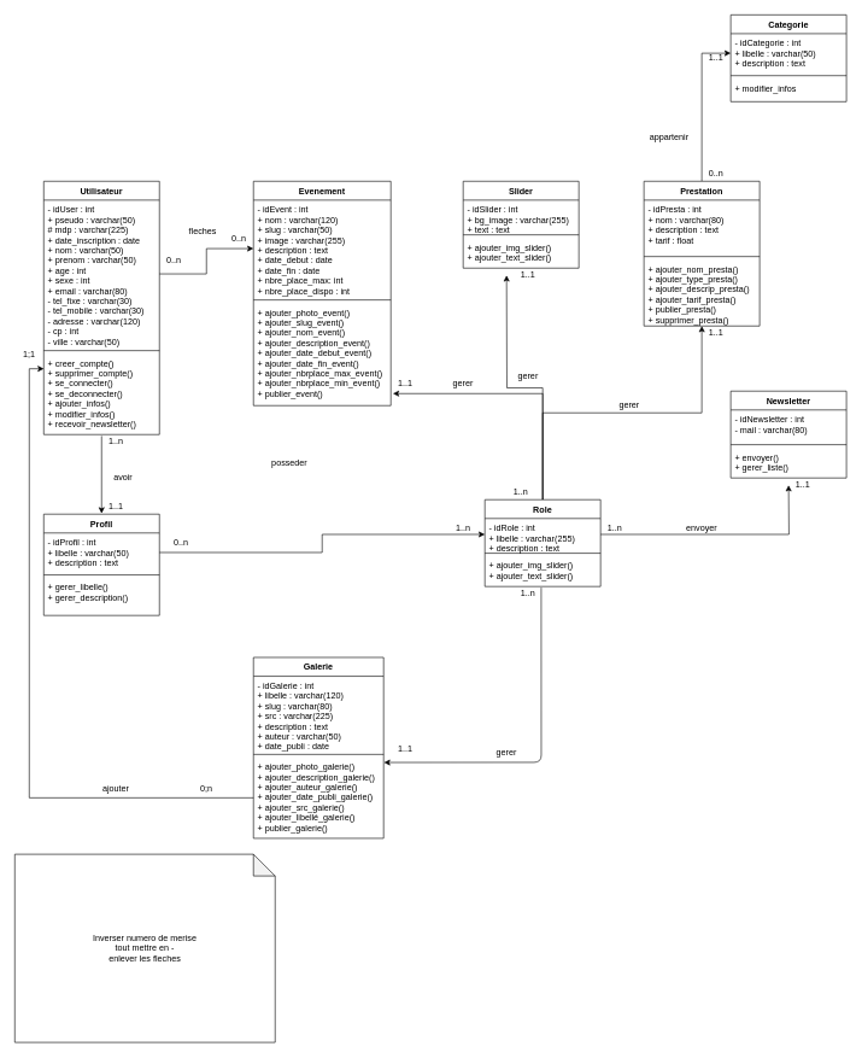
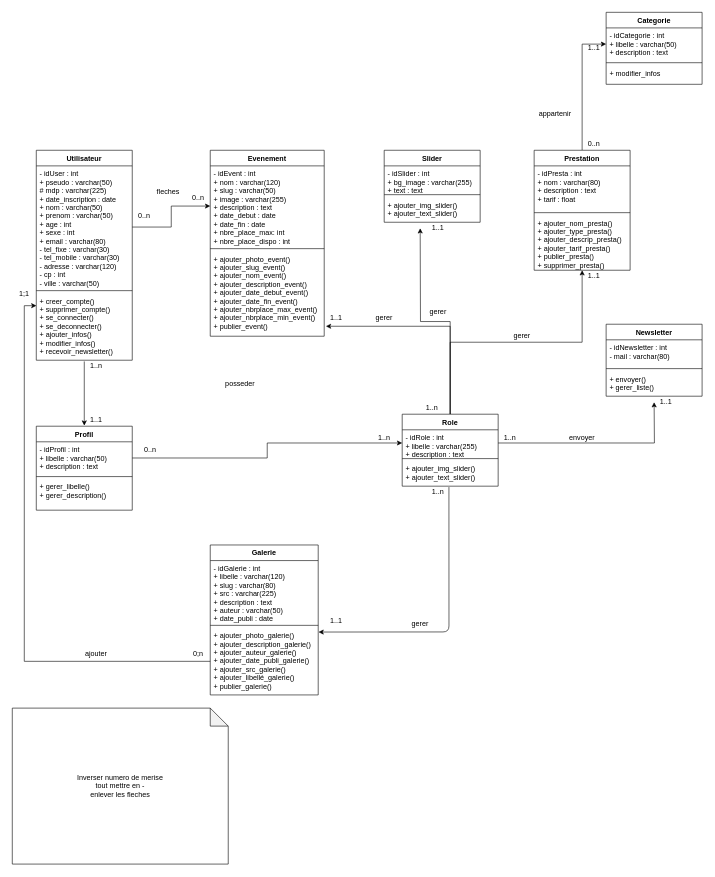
- <mxCell id="73" value="avoir" style="text;html=1;strokeColor=none;fillColor=none;align=center;verticalAlign=middle;whiteSpace=wrap;rounded=0;" vertex="1" parent="1"><mxGeometry x="150" y="650" width="40" height="20" as="geometry" /></mxCell>
- <mxCell id="49" value="0;n" style="text;html=1;strokeColor=none;fillColor=none;align=center;verticalAlign=middle;whiteSpace=wrap;rounded=0;" vertex="1" parent="1"><mxGeometry x="265" y="1080" width="40" height="20" as="geometry" /></mxCell>
+ <mxCell id="49" value="0;n" style="text;html=1;strokeColor=none;fillColor=none;align=center;verticalAlign=middle;whiteSpace=wrap;rounded=0;" vertex="1" parent="1"><mxGeometry x="310" y="1080" width="40" height="20" as="geometry" /></mxCell>
